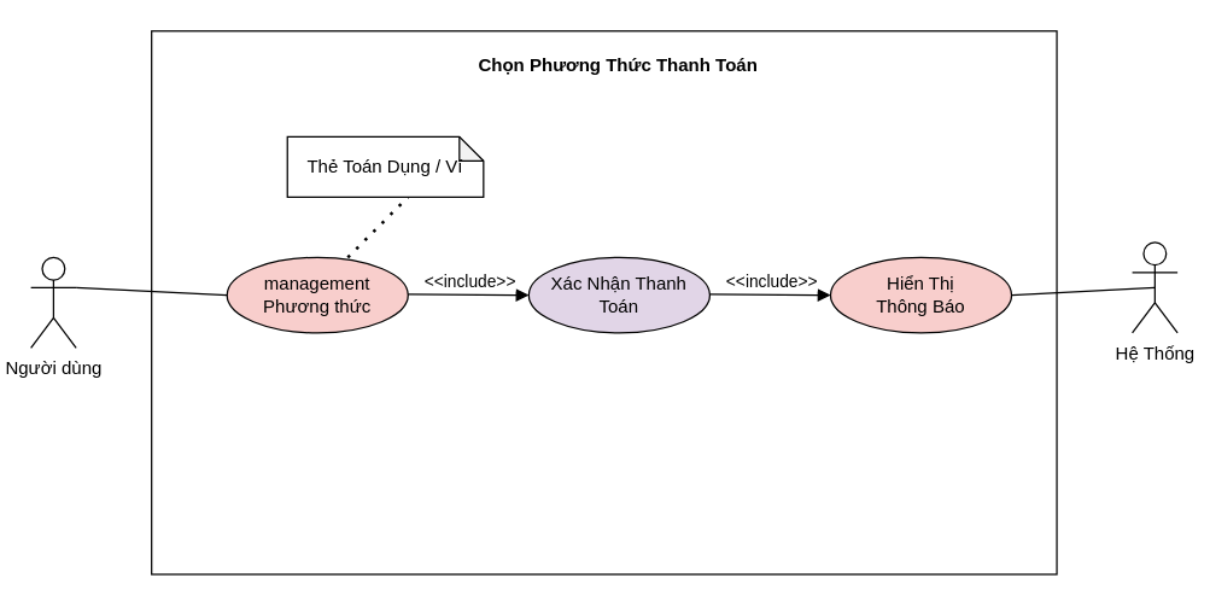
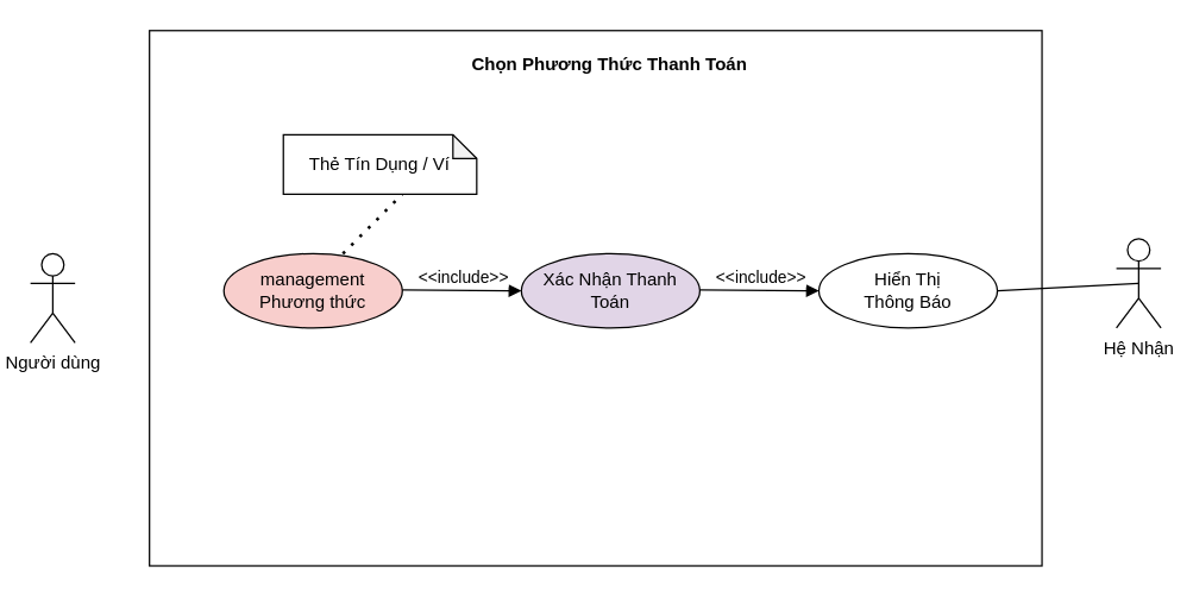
- <mxCell id="7" value="Thẻ Toán Dụng / Ví" style="shape=note;whiteSpace=wrap;html=1;backgroundOutline=1;darkOpacity=0.05;size=16;" vertex="1" parent="1"><mxGeometry x="190" y="90" width="130" height="40" as="geometry" /></mxCell>
+ <mxCell id="7" value="Thẻ Tín Dụng / Ví" style="shape=note;whiteSpace=wrap;html=1;backgroundOutline=1;darkOpacity=0.05;size=16;" vertex="1" parent="1"><mxGeometry x="190" y="90" width="130" height="40" as="geometry" /></mxCell>
- <mxCell id="9" value="" style="endArrow=none;html=1;rounded=0;exitX=1;exitY=0.333;exitDx=0;exitDy=0;exitPerimeter=0;entryX=0;entryY=0.5;entryDx=0;entryDy=0;" edge="1" parent="1" source="2" target="5"><mxGeometry width="50" height="50" relative="1" as="geometry"><mxPoint x="370" y="230" as="sourcePoint" /><mxPoint x="420" y="180" as="targetPoint" /></mxGeometry></mxCell>
- <mxCell id="13" value="Hiển Thị &lt;br&gt;Thông Báo" style="ellipse;whiteSpace=wrap;html=1;fillColor=#f8cecc;" vertex="1" parent="1"><mxGeometry x="550" y="170" width="120" height="50" as="geometry" /></mxCell>
+ <mxCell id="13" value="Hiển Thị &lt;br&gt;Thông Báo" style="ellipse;whiteSpace=wrap;html=1;" vertex="1" parent="1"><mxGeometry x="550" y="170" width="120" height="50" as="geometry" /></mxCell>
- <mxCell id="11" value="Hệ Thống" style="shape=umlActor;verticalLabelPosition=bottom;verticalAlign=top;html=1;outlineConnect=0;" vertex="1" parent="1"><mxGeometry x="750" y="160" width="30" height="60" as="geometry" /></mxCell>
+ <mxCell id="11" value="Hệ Nhận" style="shape=umlActor;verticalLabelPosition=bottom;verticalAlign=top;html=1;outlineConnect=0;" vertex="1" parent="1"><mxGeometry x="750" y="160" width="30" height="60" as="geometry" /></mxCell>
